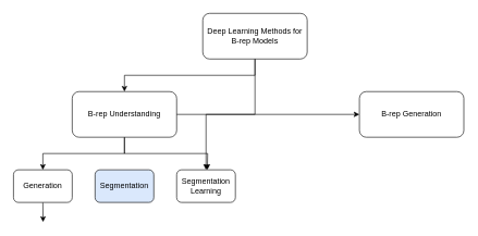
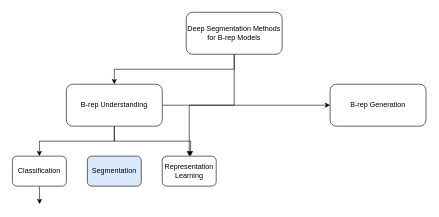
- <mxCell id="3" value="Deep Learning Methods for B-rep Models" style="rounded=1;whiteSpace=wrap;html=1;" vertex="1" parent="1"><mxGeometry x="310" y="20" width="160" height="70" as="geometry" /></mxCell>
+ <mxCell id="3" value="Deep Segmentation Methods for B-rep Models" style="rounded=1;whiteSpace=wrap;html=1;" vertex="1" parent="1"><mxGeometry x="310" y="20" width="160" height="70" as="geometry" /></mxCell>
- <mxCell id="7" value="Generation" style="rounded=1;whiteSpace=wrap;html=1;" vertex="1" parent="1"><mxGeometry x="20" y="260" width="90" height="50" as="geometry" /></mxCell>
+ <mxCell id="7" value="Classification" style="rounded=1;whiteSpace=wrap;html=1;" vertex="1" parent="1"><mxGeometry x="20" y="260" width="90" height="50" as="geometry" /></mxCell>
- <mxCell id="12" value="Segmentation Learning" style="rounded=1;whiteSpace=wrap;html=1;" vertex="1" parent="1"><mxGeometry x="270" y="260" width="90" height="50" as="geometry" /></mxCell>
+ <mxCell id="12" value="Representation Learning" style="rounded=1;whiteSpace=wrap;html=1;" vertex="1" parent="1"><mxGeometry x="270" y="260" width="90" height="50" as="geometry" /></mxCell>
